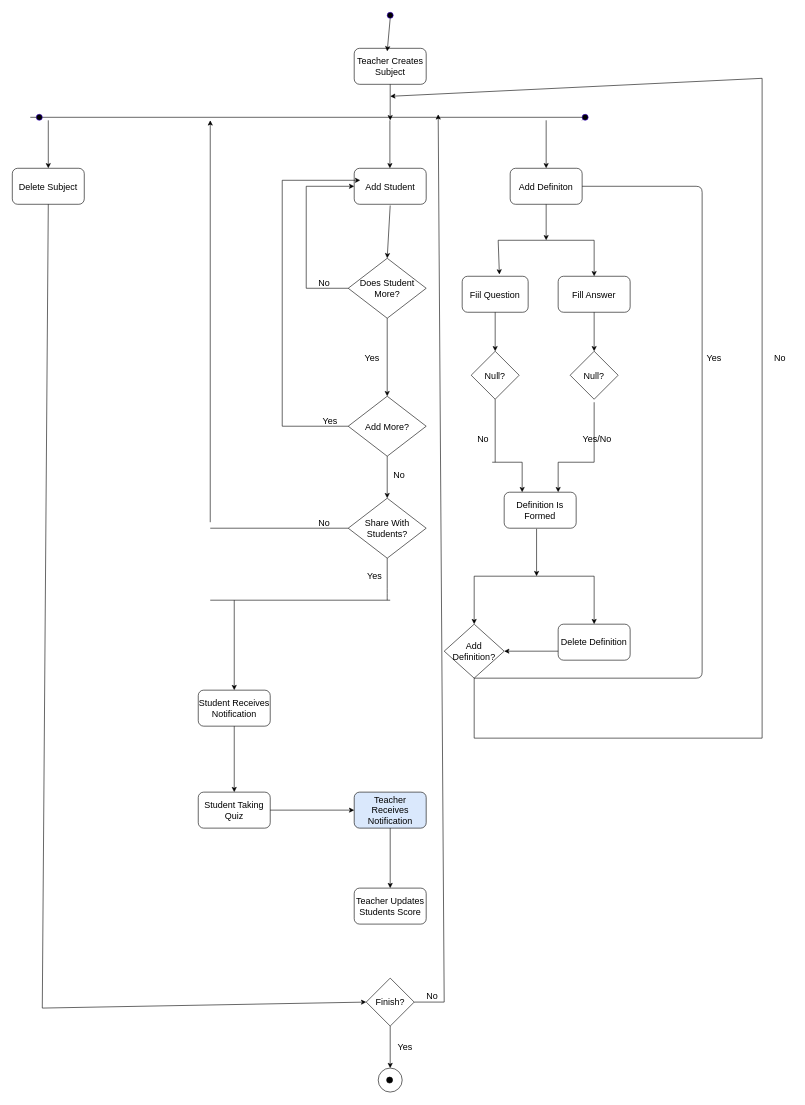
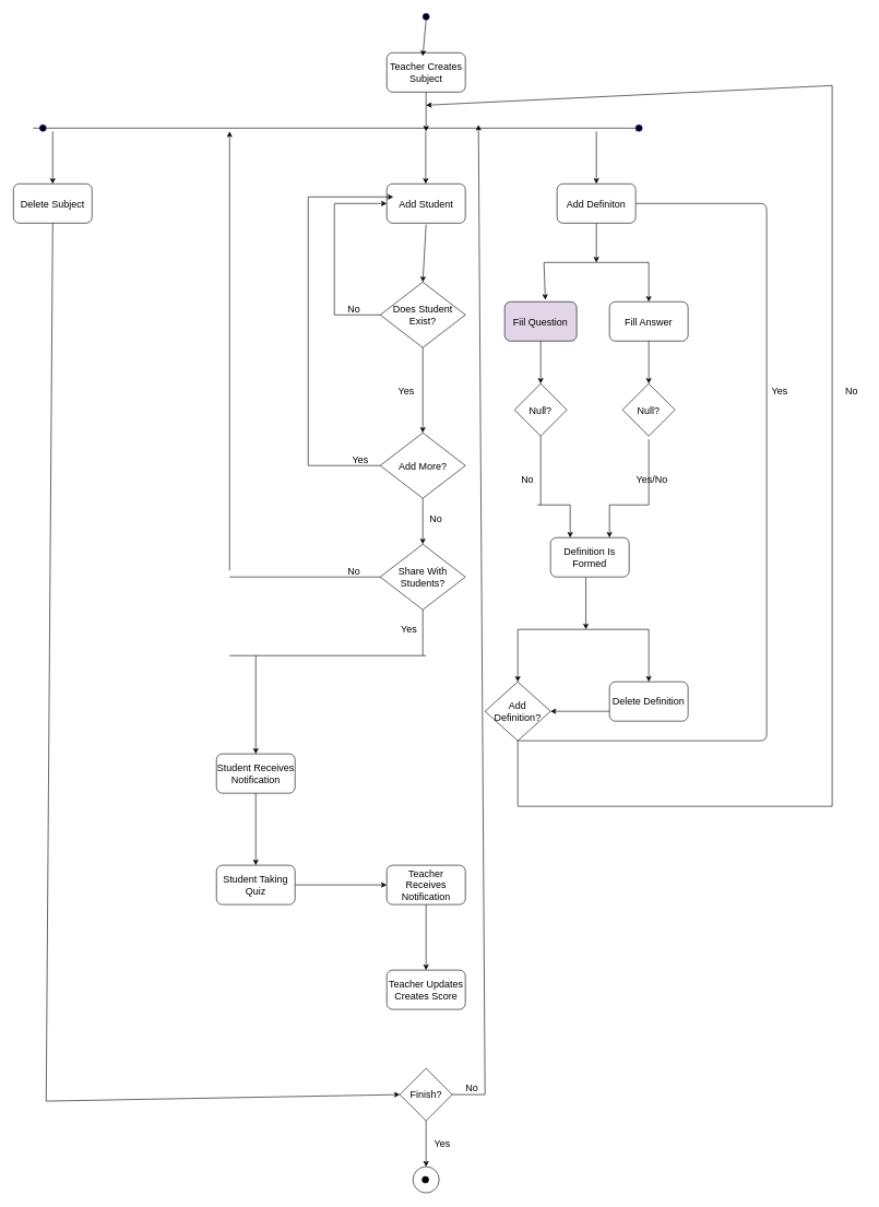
- <mxCell id="48" value="&lt;font style=&quot;font-size: 15px&quot;&gt;Does Student More?&lt;/font&gt;" style="rhombus;whiteSpace=wrap;html=1;fillColor=#ffffff;" vertex="1" parent="1"><mxGeometry x="580" y="430" width="130" height="100" as="geometry" /></mxCell>
+ <mxCell id="48" value="&lt;font style=&quot;font-size: 15px&quot;&gt;Does Student Exist?&lt;/font&gt;" style="rhombus;whiteSpace=wrap;html=1;fillColor=#ffffff;" vertex="1" parent="1"><mxGeometry x="580" y="430" width="130" height="100" as="geometry" /></mxCell>
- <mxCell id="17" value="&lt;font style=&quot;font-size: 15px&quot;&gt;Fiil Question&lt;/font&gt;" style="rounded=1;whiteSpace=wrap;html=1;" vertex="1" parent="1"><mxGeometry x="770" y="460" width="110" height="60" as="geometry" /></mxCell>
+ <mxCell id="17" value="&lt;font style=&quot;font-size: 15px&quot;&gt;Fiil Question&lt;/font&gt;" style="rounded=1;whiteSpace=wrap;html=1;fillColor=#e1d5e7;" vertex="1" parent="1"><mxGeometry x="770" y="460" width="110" height="60" as="geometry" /></mxCell>
- <mxCell id="77" value="&lt;font style=&quot;font-size: 15px&quot;&gt;Teacher Receives Notification&lt;/font&gt;" style="rounded=1;whiteSpace=wrap;html=1;fillColor=#dae8fc;" vertex="1" parent="1"><mxGeometry x="590" y="1320" width="120" height="60" as="geometry" /></mxCell>
+ <mxCell id="77" value="&lt;font style=&quot;font-size: 15px&quot;&gt;Teacher Receives Notification&lt;/font&gt;" style="rounded=1;whiteSpace=wrap;html=1;fillColor=#ffffff;" vertex="1" parent="1"><mxGeometry x="590" y="1320" width="120" height="60" as="geometry" /></mxCell>
- <mxCell id="79" value="&lt;font style=&quot;font-size: 15px&quot;&gt;Teacher Updates Students Score&lt;/font&gt;" style="rounded=1;whiteSpace=wrap;html=1;fillColor=#ffffff;" vertex="1" parent="1"><mxGeometry x="590" y="1480" width="120" height="60" as="geometry" /></mxCell>
+ <mxCell id="79" value="&lt;font style=&quot;font-size: 15px&quot;&gt;Teacher Updates Creates Score&lt;/font&gt;" style="rounded=1;whiteSpace=wrap;html=1;fillColor=#ffffff;" vertex="1" parent="1"><mxGeometry x="590" y="1480" width="120" height="60" as="geometry" /></mxCell>
